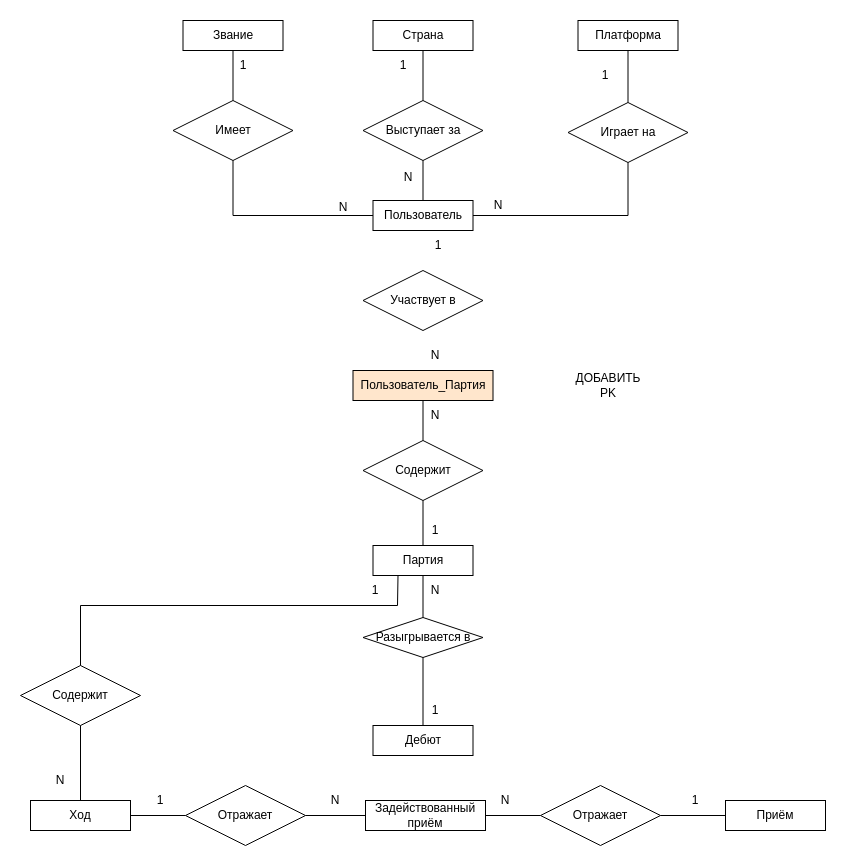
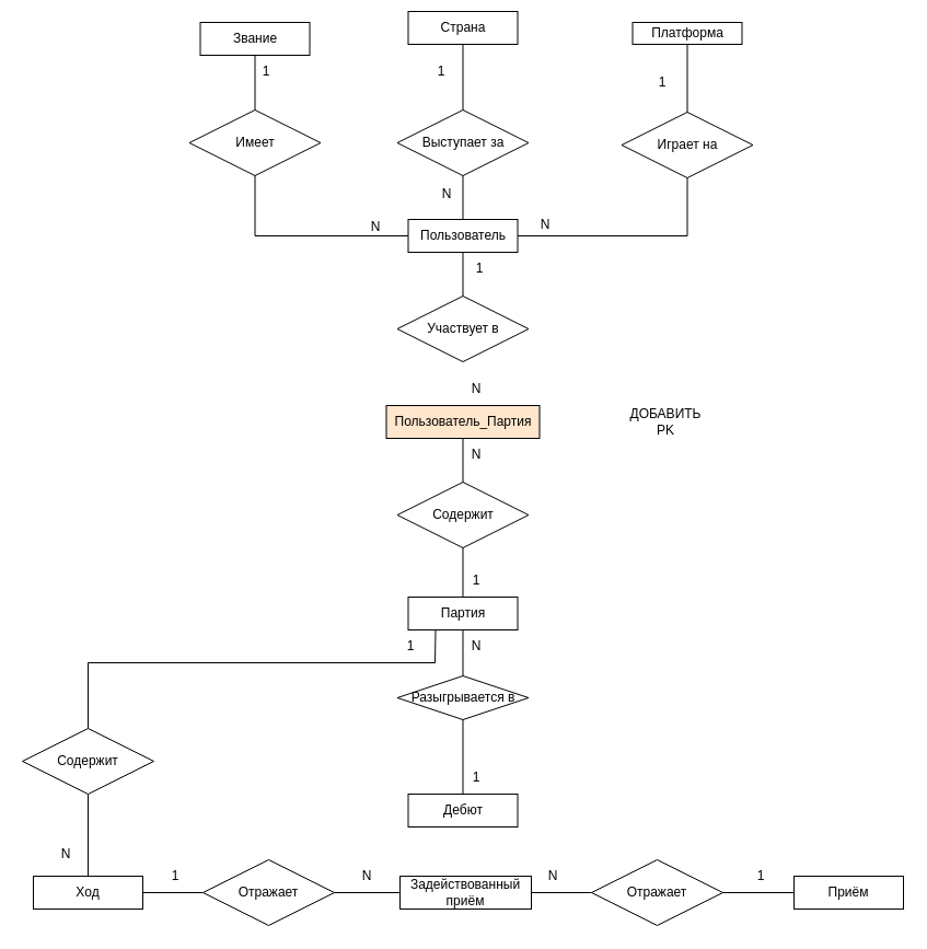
- <mxCell id="7" value="Страна" style="whiteSpace=wrap;html=1;align=center;" parent="1" vertex="1"><mxGeometry x="372.5" width="100" height="30" as="geometry" y="20" /></mxCell>
+ <mxCell id="7" value="Страна" style="whiteSpace=wrap;html=1;align=center;" parent="1" vertex="1"><mxGeometry x="372.5" y="10" width="100" height="30" as="geometry" /></mxCell>
- <mxCell id="5" value="Платформа" style="whiteSpace=wrap;html=1;align=center;" parent="1" vertex="1"><mxGeometry x="577.5" width="100" height="30" as="geometry" y="20" /></mxCell>
+ <mxCell id="5" value="Платформа" style="whiteSpace=wrap;html=1;align=center;" parent="1" vertex="1"><mxGeometry x="577.5" y="20" width="100" height="20" as="geometry" /></mxCell>
+ <mxCell id="56" value="" style="endArrow=none;html=1;rounded=0;entryX=0.5;entryY=1;entryDx=0;entryDy=0;" parent="1" source="51" target="6" edge="1"><mxGeometry relative="1" as="geometry"><mxPoint x="192" y="320" as="sourcePoint" /><mxPoint x="192" y="272" as="targetPoint" /></mxGeometry></mxCell>
